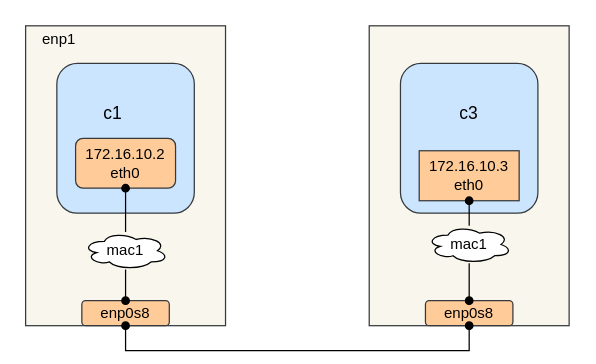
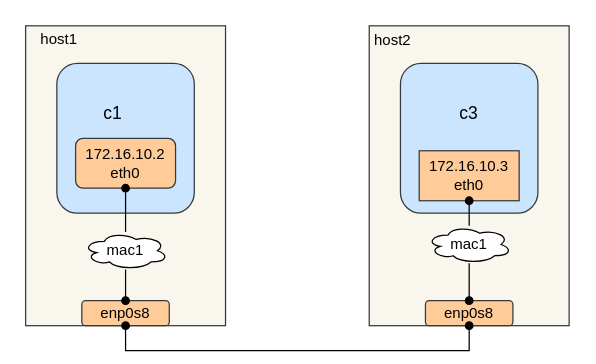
- <mxCell id="12" value="enp1" style="text;html=1;strokeColor=none;fillColor=none;align=center;verticalAlign=middle;whiteSpace=wrap;rounded=0;" vertex="1" parent="1"><mxGeometry x="27" y="21" width="40" height="20" as="geometry" /></mxCell>
+ <mxCell id="12" value="host1" style="text;html=1;strokeColor=none;fillColor=none;align=center;verticalAlign=middle;whiteSpace=wrap;rounded=0;" vertex="1" parent="1"><mxGeometry x="27" y="21" width="40" height="20" as="geometry" /></mxCell>
+ <mxCell id="13" value="host2" style="text;html=1;strokeColor=none;fillColor=none;align=center;verticalAlign=middle;whiteSpace=wrap;rounded=0;" vertex="1" parent="1"><mxGeometry x="294" y="22" width="40" height="20" as="geometry" /></mxCell>
